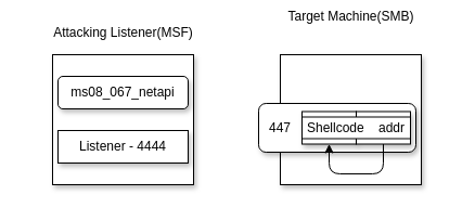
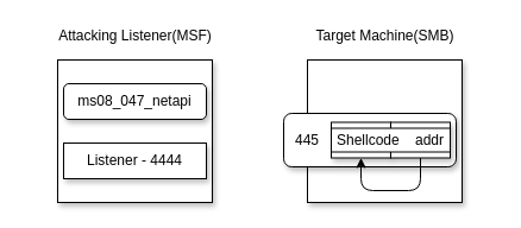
- <mxCell id="11" value="Target Machine(SMB)" style="text;html=1;strokeColor=none;fillColor=none;align=center;verticalAlign=middle;whiteSpace=wrap;rounded=0;shadow=1;" parent="1" vertex="1"><mxGeometry x="230.5" y="5" width="185" height="20" as="geometry" /></mxCell>
+ <mxCell id="11" value="Target Machine(SMB)" style="text;html=1;strokeColor=none;fillColor=none;align=center;verticalAlign=middle;whiteSpace=wrap;rounded=0;shadow=1;" parent="1" vertex="1"><mxGeometry x="230.5" y="20" width="185" height="20" as="geometry" /></mxCell>
- <mxCell id="3" value="ms08_067_netapi" style="rounded=1;whiteSpace=wrap;html=1;shadow=1;" parent="1" vertex="1"><mxGeometry x="53" y="70" width="120" height="30" as="geometry" /></mxCell>
+ <mxCell id="3" value="ms08_047_netapi" style="rounded=1;whiteSpace=wrap;html=1;shadow=1;" parent="1" vertex="1"><mxGeometry x="53" y="70" width="120" height="30" as="geometry" /></mxCell>
- <mxCell id="9" value="447" style="text;html=1;strokeColor=none;fillColor=none;align=center;verticalAlign=middle;whiteSpace=wrap;rounded=0;shadow=1;" parent="1" vertex="1"><mxGeometry x="238" y="107.5" width="40" height="20" as="geometry" /></mxCell>
+ <mxCell id="9" value="445" style="text;html=1;strokeColor=none;fillColor=none;align=center;verticalAlign=middle;whiteSpace=wrap;rounded=0;shadow=1;" parent="1" vertex="1"><mxGeometry x="238" y="107.5" width="40" height="20" as="geometry" /></mxCell>
